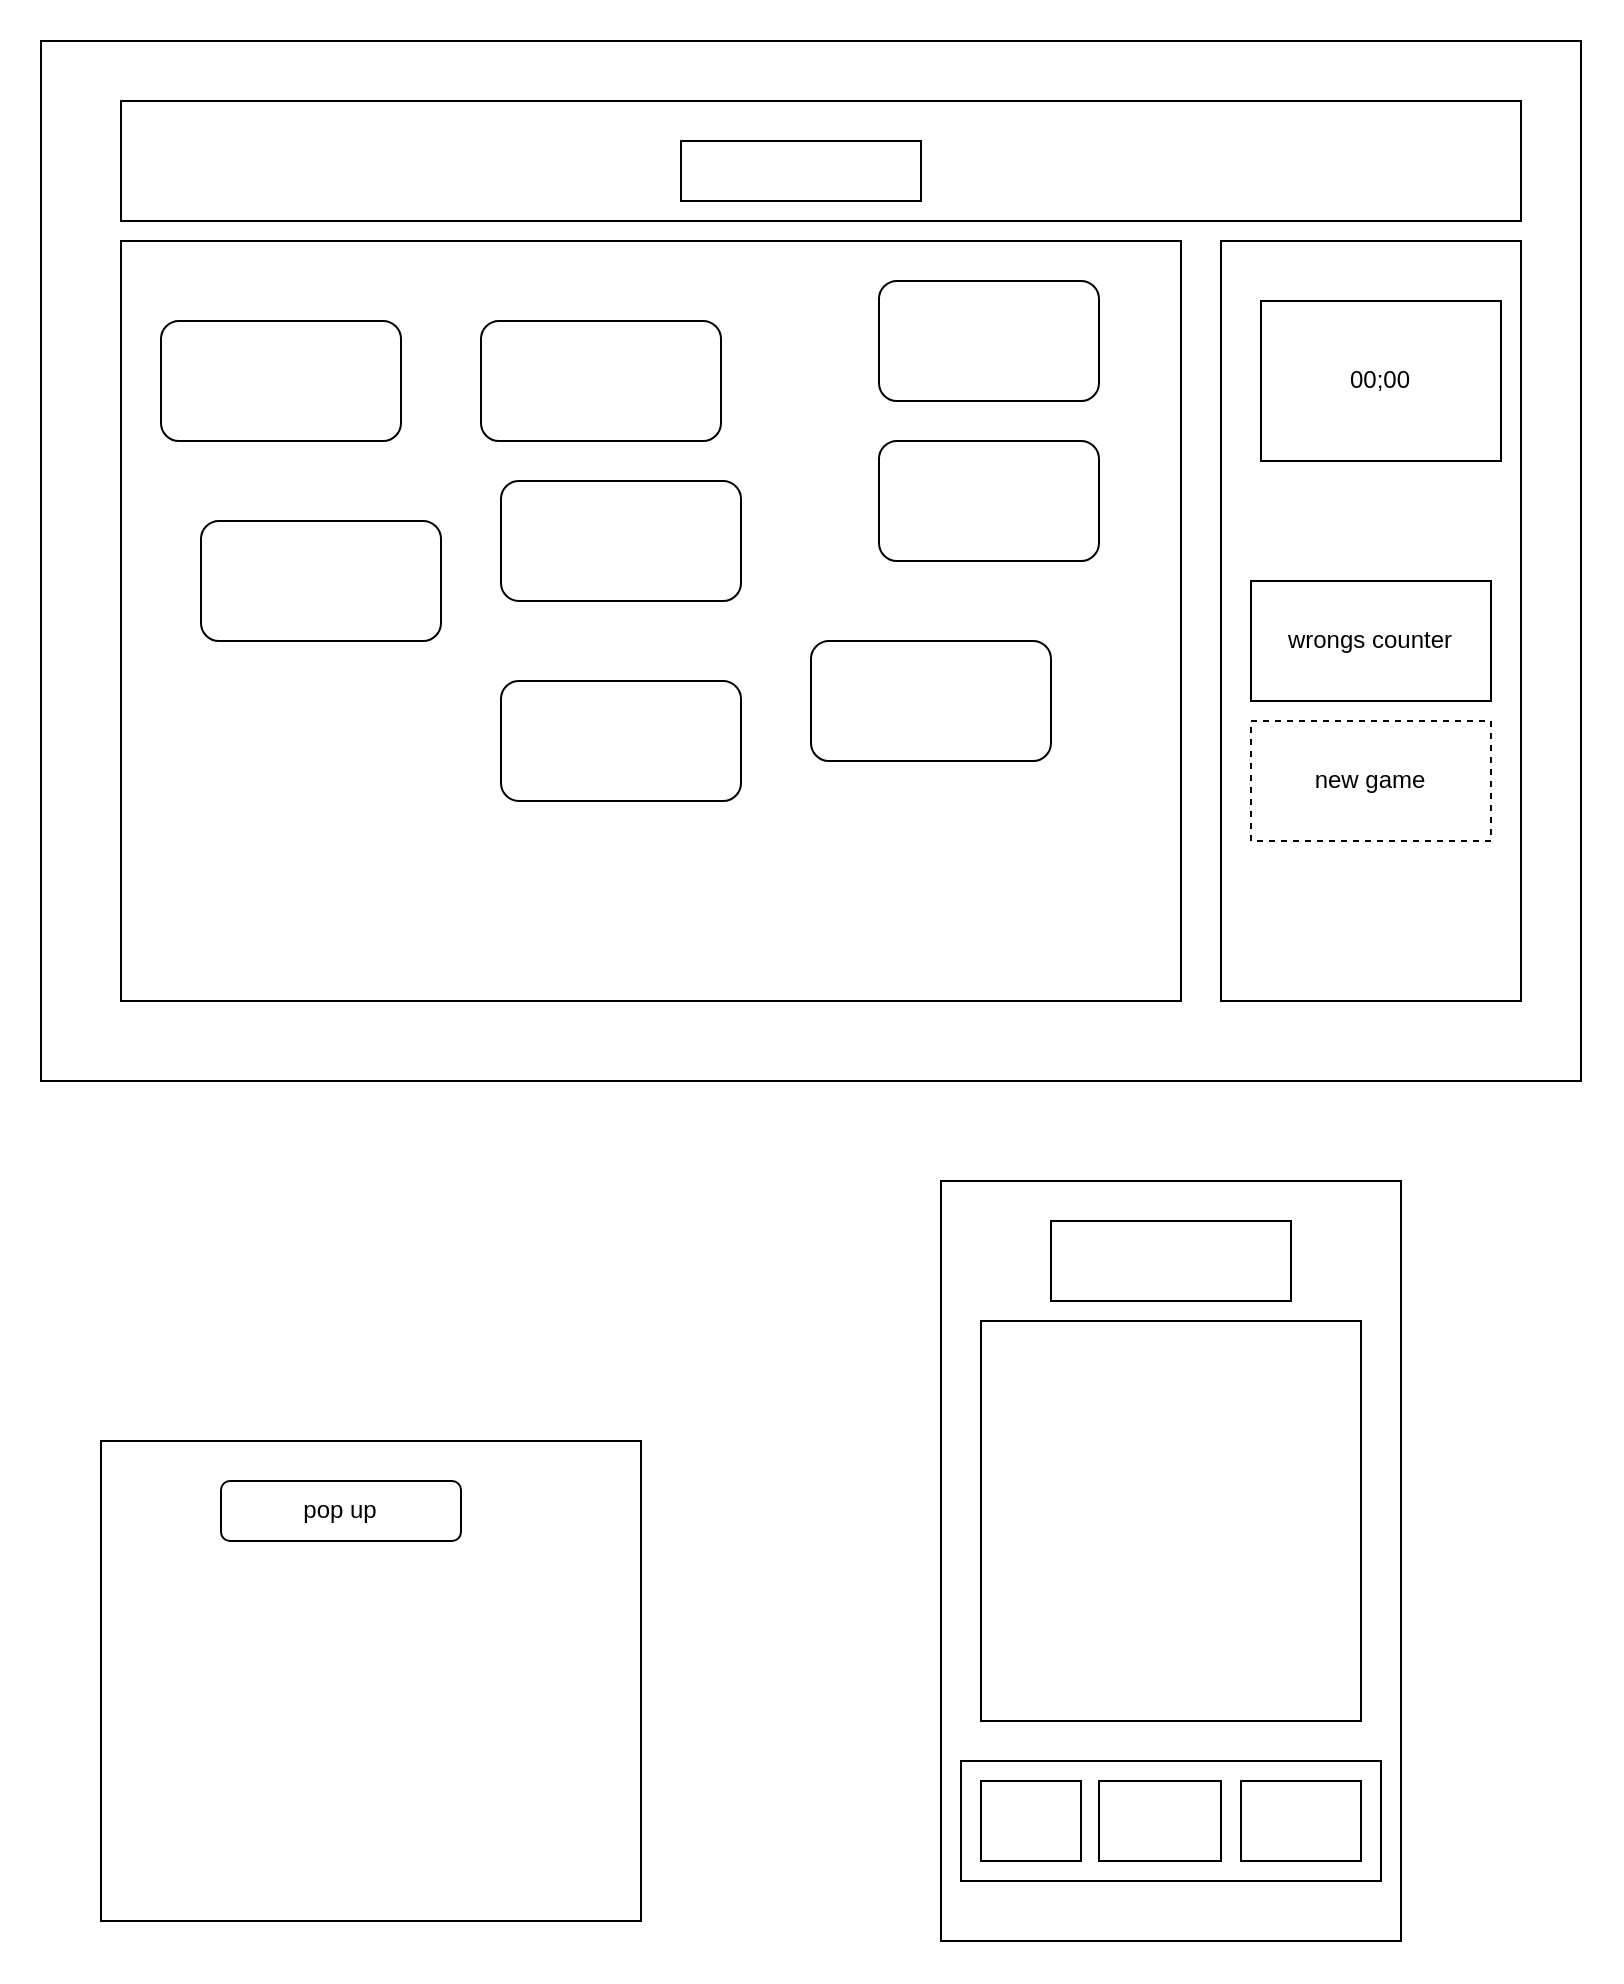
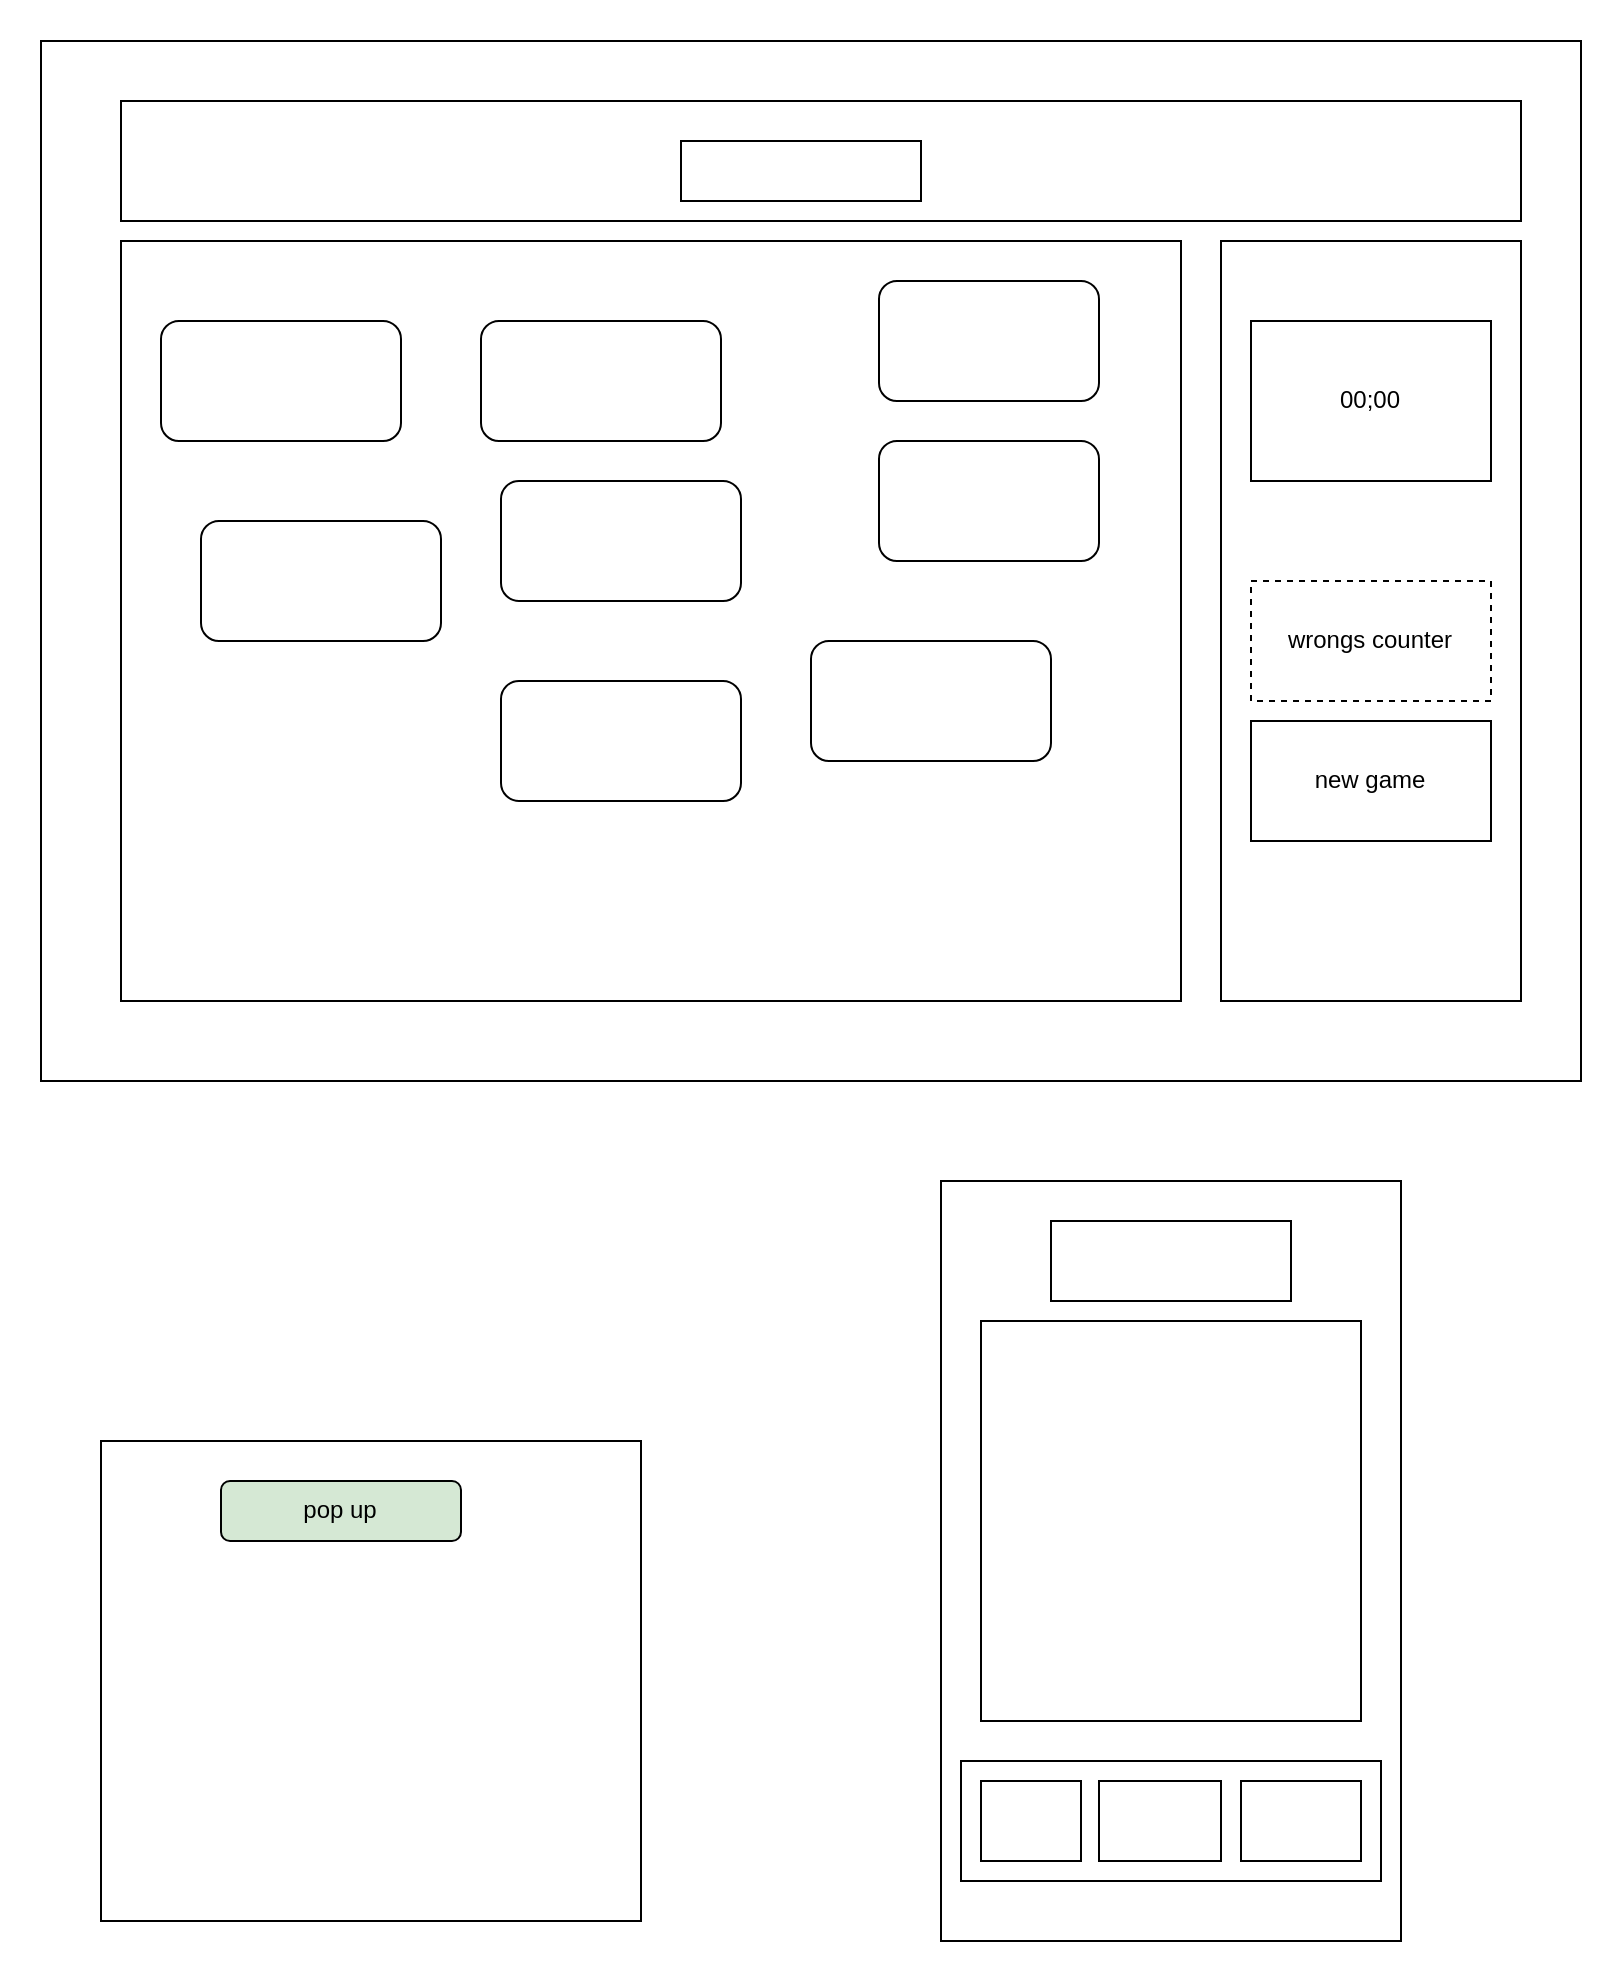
- <mxCell id="5" value="00;00" style="rounded=0;whiteSpace=wrap;html=1;" vertex="1" parent="1"><mxGeometry x="630" y="150" width="120" height="80" as="geometry" /></mxCell>
+ <mxCell id="5" value="00;00" style="rounded=0;whiteSpace=wrap;html=1;" vertex="1" parent="1"><mxGeometry x="625" y="160" width="120" height="80" as="geometry" /></mxCell>
- <mxCell id="7" value="wrongs counter" style="rounded=0;whiteSpace=wrap;html=1;" vertex="1" parent="1"><mxGeometry x="625" y="290" width="120" height="60" as="geometry" /></mxCell>
+ <mxCell id="7" value="wrongs counter" style="rounded=0;whiteSpace=wrap;html=1;dashed=1;" vertex="1" parent="1"><mxGeometry x="625" y="290" width="120" height="60" as="geometry" /></mxCell>
- <mxCell id="6" value="new game" style="rounded=0;whiteSpace=wrap;html=1;dashed=1;" vertex="1" parent="1"><mxGeometry x="625" y="360" width="120" height="60" as="geometry" /></mxCell>
+ <mxCell id="6" value="new game" style="rounded=0;whiteSpace=wrap;html=1;" vertex="1" parent="1"><mxGeometry x="625" y="360" width="120" height="60" as="geometry" /></mxCell>
- <mxCell id="10" value="pop up" style="rounded=1;whiteSpace=wrap;html=1;" vertex="1" parent="1"><mxGeometry x="110" y="740" width="120" height="30" as="geometry" /></mxCell>
+ <mxCell id="10" value="pop up" style="rounded=1;whiteSpace=wrap;html=1;fillColor=#d5e8d4;" vertex="1" parent="1"><mxGeometry x="110" y="740" width="120" height="30" as="geometry" /></mxCell>
